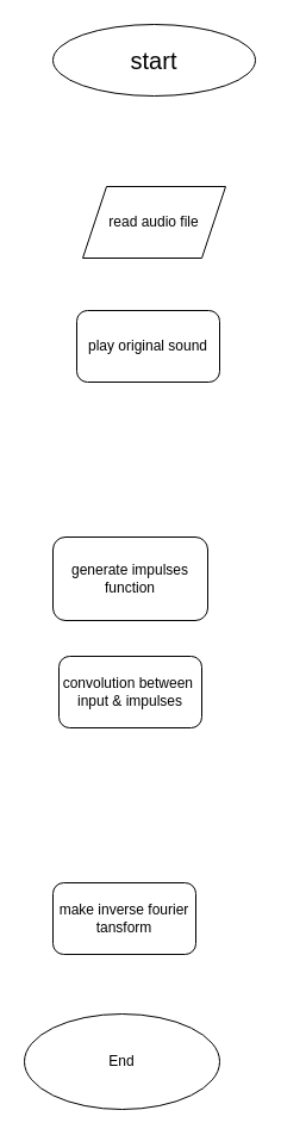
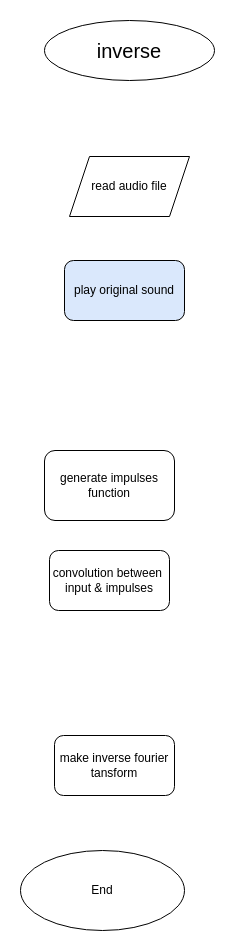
- <mxCell id="2" value="&lt;font style=&quot;font-size: 20px&quot;&gt;start&lt;/font&gt;" style="ellipse;whiteSpace=wrap;html=1;" parent="1" vertex="1"><mxGeometry x="44" y="20" width="170" height="60" as="geometry" /></mxCell>
+ <mxCell id="2" value="&lt;font style=&quot;font-size: 20px&quot;&gt;inverse&lt;/font&gt;" style="ellipse;whiteSpace=wrap;html=1;" parent="1" vertex="1"><mxGeometry x="44" y="20" width="170" height="60" as="geometry" /></mxCell>
- <mxCell id="4" value="play original sound" style="rounded=1;whiteSpace=wrap;html=1;" vertex="1" parent="1"><mxGeometry x="64" y="260" width="120" height="60" as="geometry" /></mxCell>
+ <mxCell id="4" value="play original sound" style="rounded=1;whiteSpace=wrap;html=1;fillColor=#dae8fc;" vertex="1" parent="1"><mxGeometry x="64" y="260" width="120" height="60" as="geometry" /></mxCell>
- <mxCell id="7" value="make inverse fourier tansform" style="rounded=1;whiteSpace=wrap;html=1;" vertex="1" parent="1"><mxGeometry x="44" y="740" width="120" height="60" as="geometry" /></mxCell>
+ <mxCell id="7" value="make inverse fourier tansform" style="rounded=1;whiteSpace=wrap;html=1;" vertex="1" parent="1"><mxGeometry x="54" y="735" width="120" height="60" as="geometry" /></mxCell>
